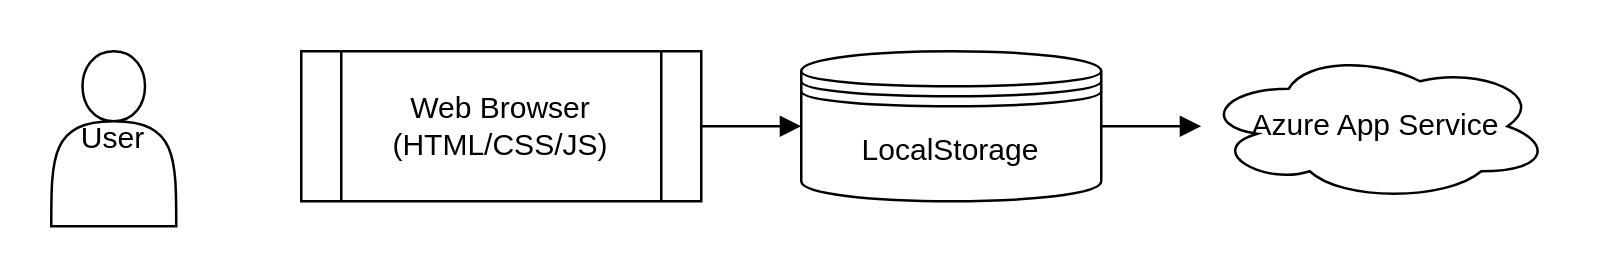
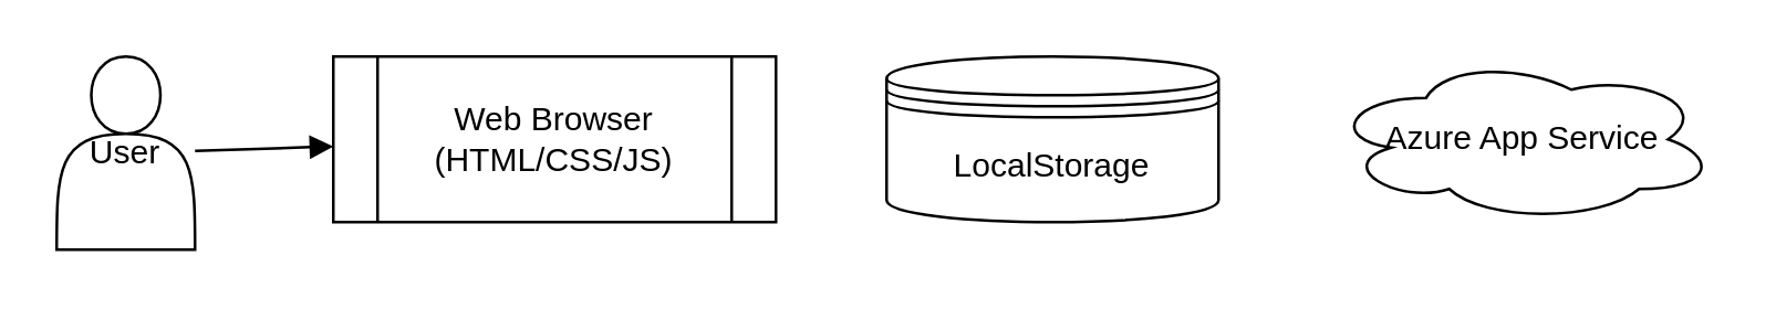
- <mxCell id="7" style="endArrow=block;html=1;" edge="1" parent="1" source="3" target="4"><mxGeometry relative="1" as="geometry" /></mxCell>
- <mxCell id="8" style="endArrow=block;html=1;" edge="1" parent="1" source="4" target="5"><mxGeometry relative="1" as="geometry" /></mxCell>
+ <mxCell id="6" style="endArrow=block;html=1;" edge="1" parent="1" source="2" target="3"><mxGeometry relative="1" as="geometry" /></mxCell>
